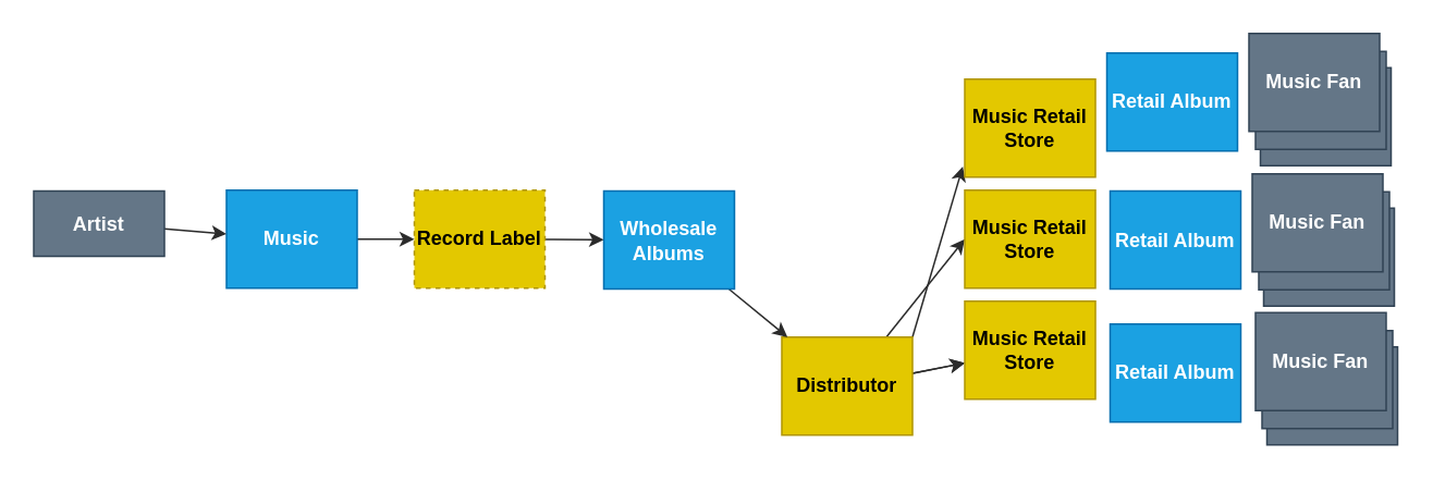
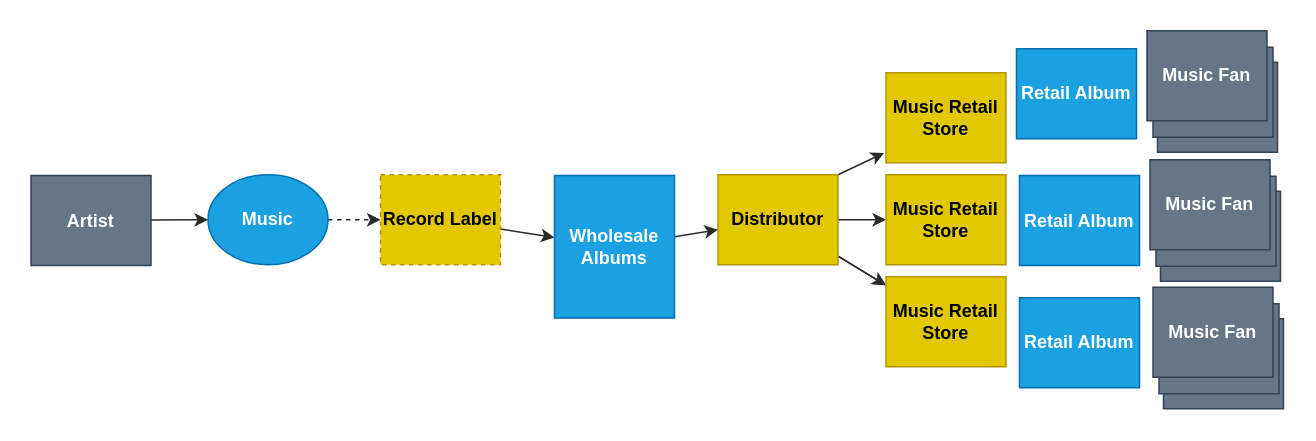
- <mxCell id="12" value="Artist" style="rounded=0;whiteSpace=wrap;html=1;fillColor=#647687;fontColor=#ffffff;strokeColor=#314354;fontStyle=1" parent="1" vertex="1"><mxGeometry x="20" y="116.5" width="80" height="40" as="geometry" /></mxCell>
+ <mxCell id="12" value="Artist" style="rounded=0;whiteSpace=wrap;html=1;fillColor=#647687;fontColor=#ffffff;strokeColor=#314354;fontStyle=1" parent="1" vertex="1"><mxGeometry x="20" y="116.5" width="80" height="60" as="geometry" /></mxCell>
- <mxCell id="10" value="Music" style="rounded=0;whiteSpace=wrap;html=1;fillColor=#1ba1e2;fontColor=#ffffff;strokeColor=#006EAF;fontStyle=1" parent="1" vertex="1"><mxGeometry x="138" y="116" width="80" height="60" as="geometry" /></mxCell>
+ <mxCell id="10" value="Music" style="ellipse;whiteSpace=wrap;html=1;fillColor=#1ba1e2;fontColor=#ffffff;strokeColor=#006EAF;fontStyle=1;" parent="1" vertex="1"><mxGeometry x="138" y="116" width="80" height="60" as="geometry" /></mxCell>
- <mxCell id="9" value="" style="edgeStyle=none;html=1;strokeColor=#2B2B2B;" edge="1" parent="1" source="10" target="3"><mxGeometry relative="1" as="geometry" /></mxCell>
+ <mxCell id="9" value="" style="edgeStyle=none;html=1;strokeColor=#2B2B2B;dashed=1;" edge="1" parent="1" source="10" target="3"><mxGeometry relative="1" as="geometry" /></mxCell>
- <mxCell id="30" value="Wholesale Albums" style="rounded=0;whiteSpace=wrap;html=1;fillColor=#1ba1e2;fontColor=#ffffff;strokeColor=#006EAF;fontStyle=1" vertex="1" parent="1"><mxGeometry x="369" y="116.5" width="80" height="60" as="geometry" /></mxCell>
+ <mxCell id="30" value="Wholesale Albums" style="rounded=0;whiteSpace=wrap;html=1;fillColor=#1ba1e2;fontColor=#ffffff;strokeColor=#006EAF;fontStyle=1" vertex="1" parent="1"><mxGeometry x="369" y="116.5" width="80" height="95" as="geometry" /></mxCell>
- <mxCell id="8" value="Distributor" style="rounded=0;whiteSpace=wrap;html=1;fillColor=#e3c800;fontColor=#000000;strokeColor=#B09500;fontStyle=1" parent="1" vertex="1"><mxGeometry x="478" y="206" width="80" height="60" as="geometry" /></mxCell>
+ <mxCell id="8" value="Distributor" style="rounded=0;whiteSpace=wrap;html=1;fillColor=#e3c800;fontColor=#000000;strokeColor=#B09500;fontStyle=1" parent="1" vertex="1"><mxGeometry x="478" y="116" width="80" height="60" as="geometry" /></mxCell>
